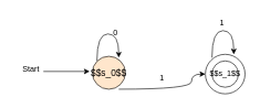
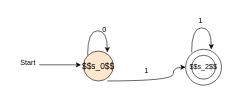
- <mxCell id="6" value="$$s_1$$" style="ellipse;whiteSpace=wrap;html=1;aspect=fixed;" vertex="1" parent="1"><mxGeometry x="319" y="92" width="40" height="40" as="geometry" /></mxCell>
+ <mxCell id="6" value="$$s_2$$" style="ellipse;whiteSpace=wrap;html=1;aspect=fixed;" vertex="1" parent="1"><mxGeometry x="319" y="92" width="40" height="40" as="geometry" /></mxCell>
